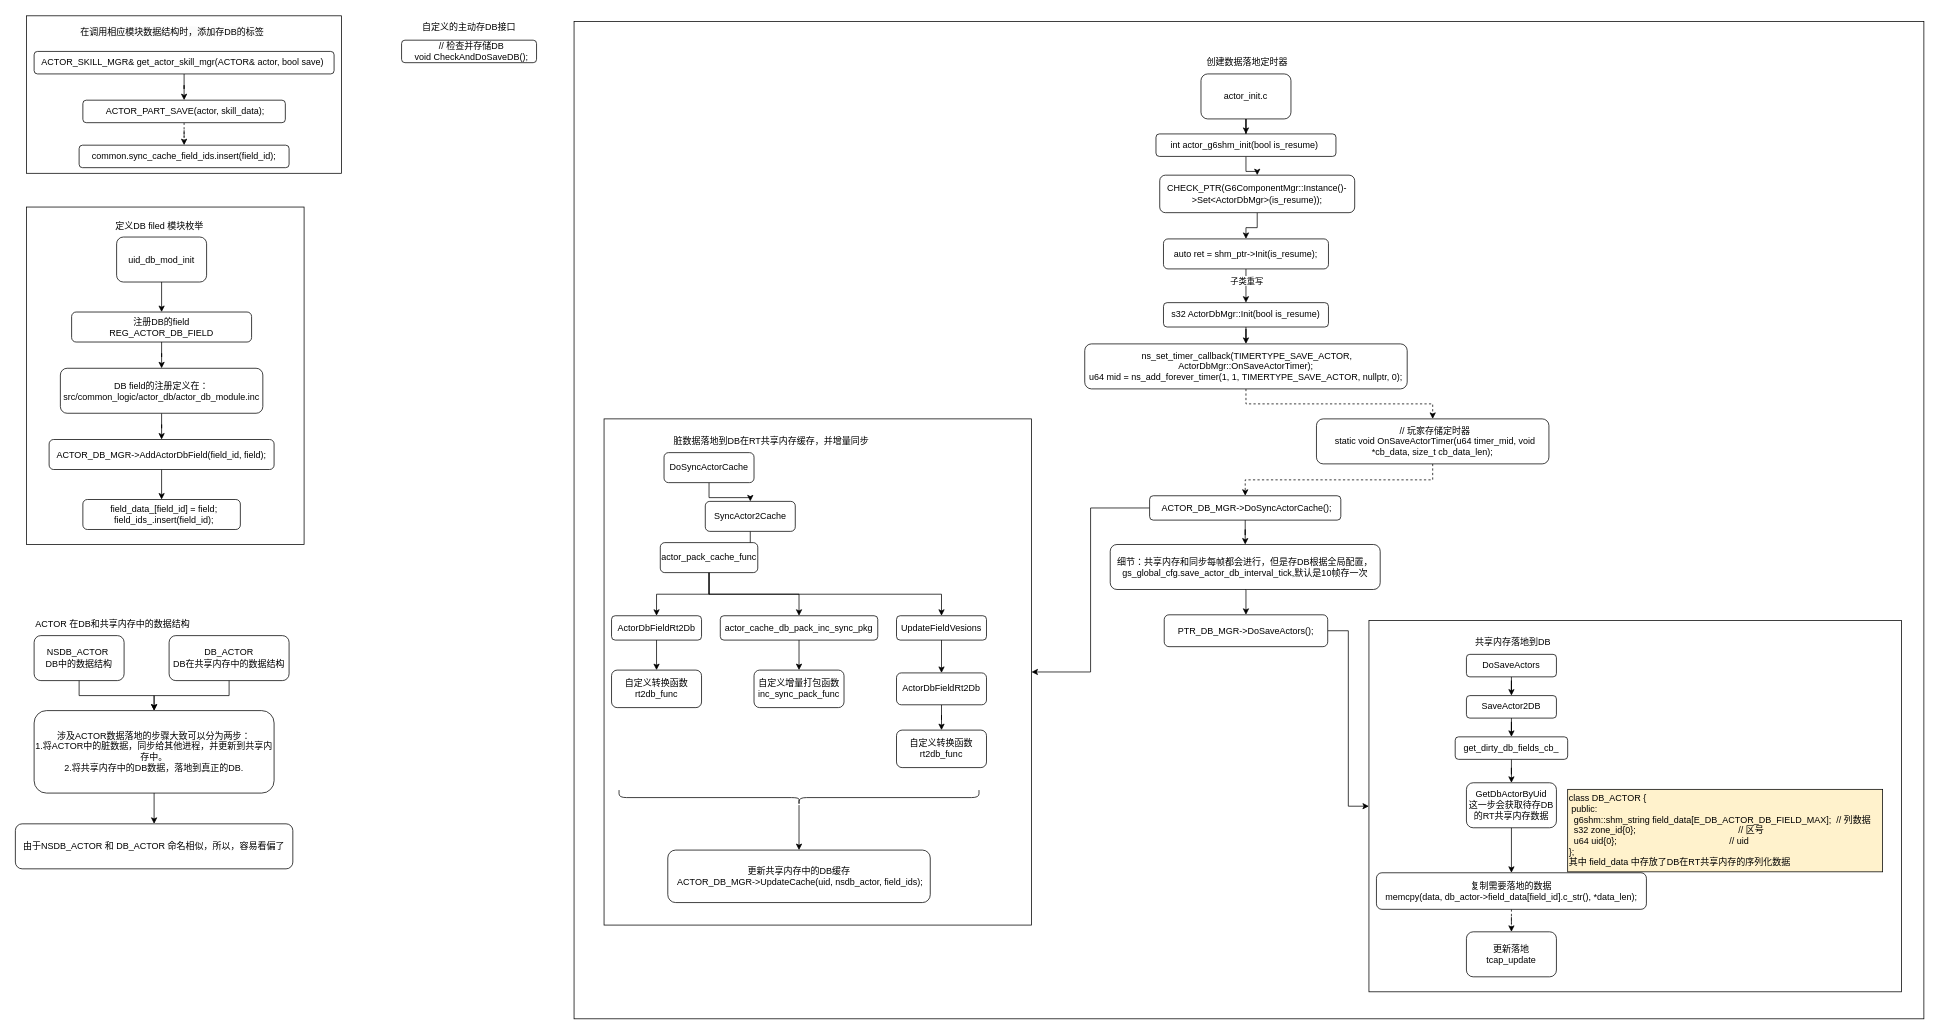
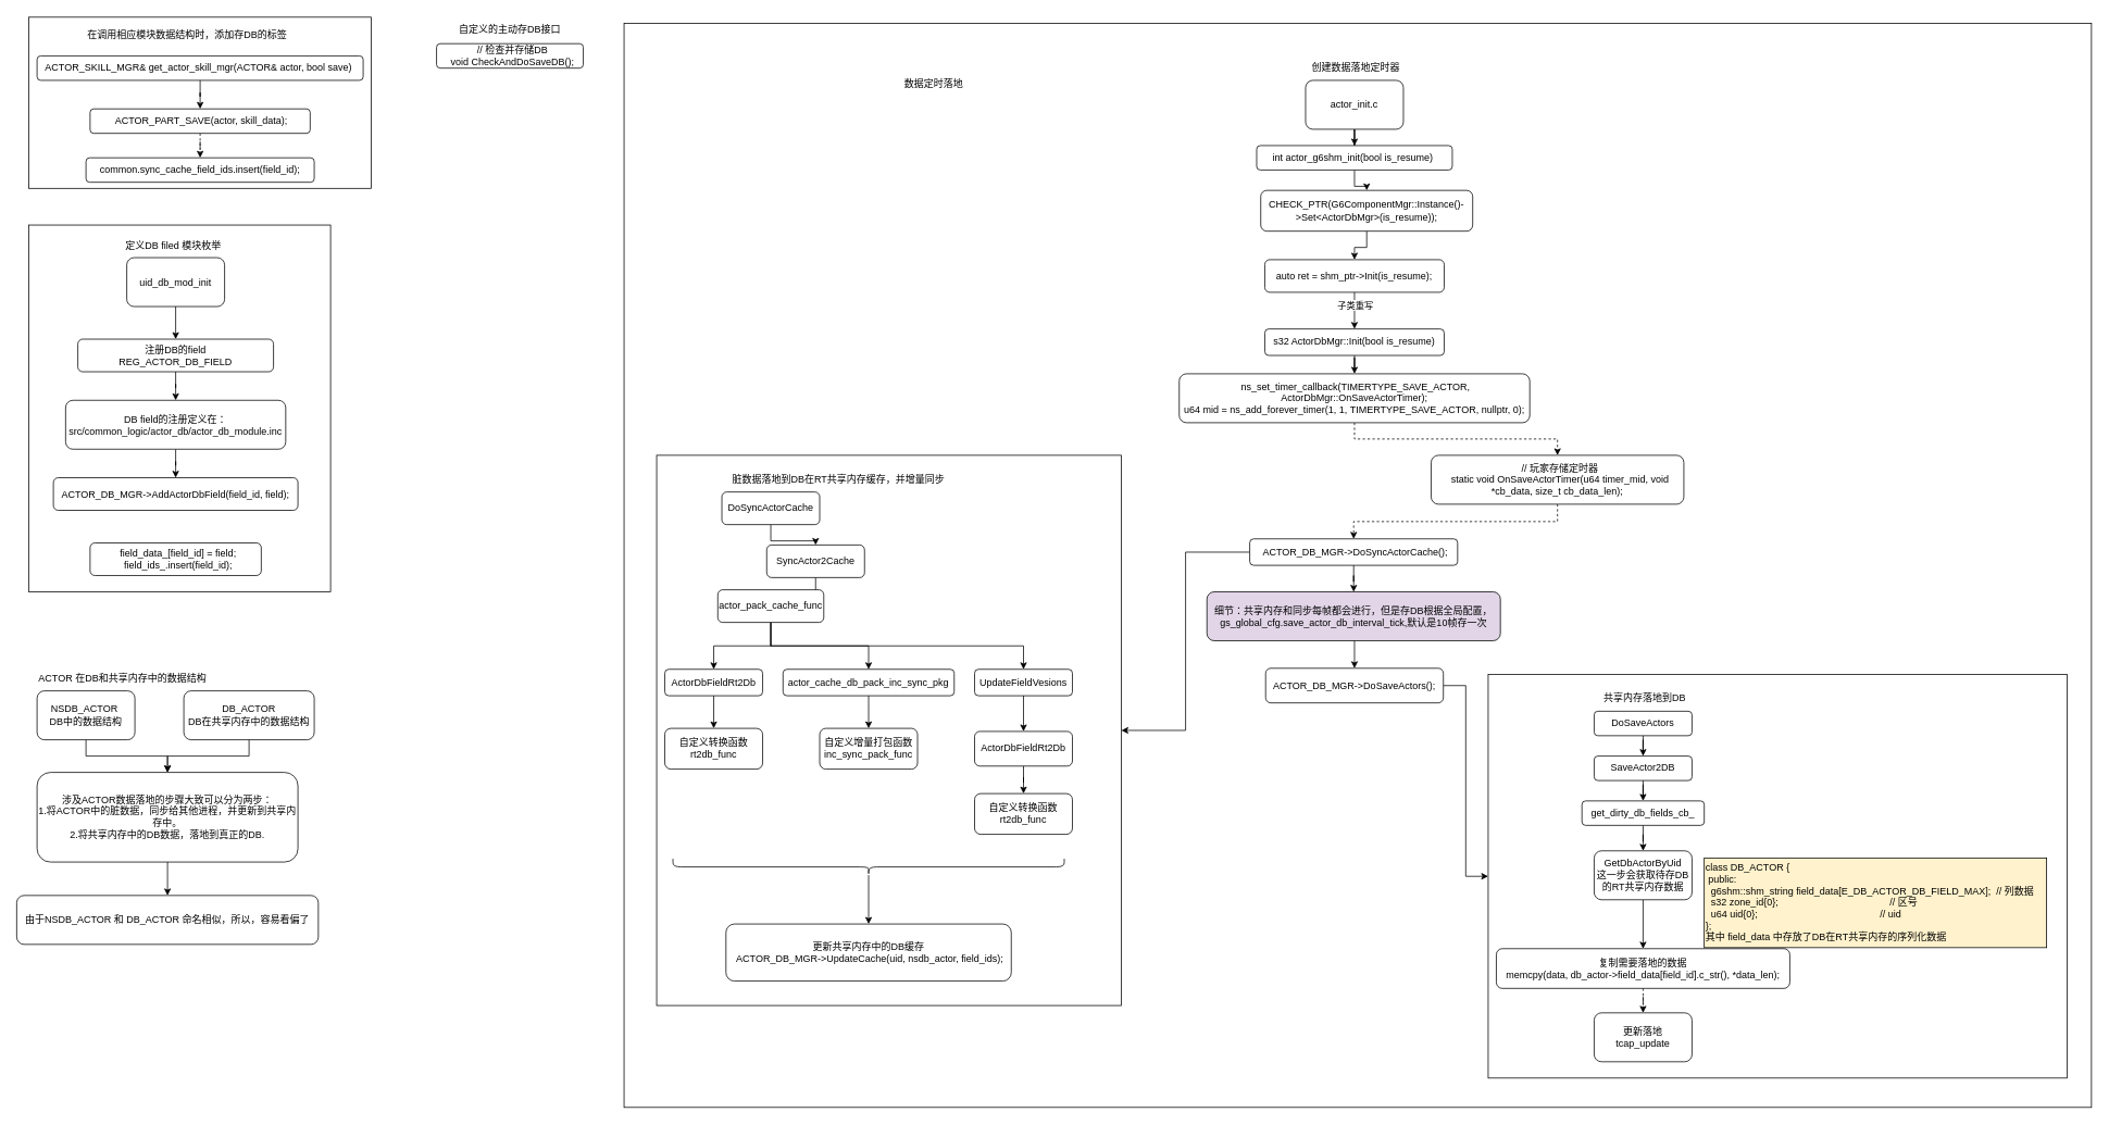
+ <mxCell id="81" value="数据定时落地" style="text;html=1;align=center;verticalAlign=middle;whiteSpace=wrap;rounded=0;" vertex="1" parent="1"><mxGeometry x="940" y="88" width="410" height="30" as="geometry" /></mxCell>
- <mxCell id="65" value="" style="edgeStyle=orthogonalEdgeStyle;rounded=0;orthogonalLoop=1;jettySize=auto;html=1;" edge="1" parent="1" source="66" target="67"><mxGeometry relative="1" as="geometry" /></mxCell>
- <mxCell id="22" value="细节：共享内存和同步每帧都会进行，但是存DB根据全局配置，gs_global_cfg.save_actor_db_interval_tick,默认是10帧存一次" style="rounded=1;whiteSpace=wrap;html=1;" vertex="1" parent="1"><mxGeometry x="1480" y="725.5" width="360" height="60" as="geometry" /></mxCell>
+ <mxCell id="22" value="细节：共享内存和同步每帧都会进行，但是存DB根据全局配置，gs_global_cfg.save_actor_db_interval_tick,默认是10帧存一次" style="rounded=1;whiteSpace=wrap;html=1;fillColor=#e1d5e7;" vertex="1" parent="1"><mxGeometry x="1480" y="725.5" width="360" height="60" as="geometry" /></mxCell>
- <mxCell id="20" value="&lt;div&gt;&lt;span style=&quot;background-color: transparent; color: light-dark(rgb(0, 0, 0), rgb(255, 255, 255));&quot;&gt;PTR_DB_MGR-&amp;gt;DoSaveActors();&lt;/span&gt;&lt;/div&gt;" style="whiteSpace=wrap;html=1;rounded=1;" vertex="1" parent="1"><mxGeometry x="1552" y="819.25" width="218" height="42.5" as="geometry" /></mxCell>
+ <mxCell id="20" value="&lt;div&gt;&lt;span style=&quot;background-color: transparent; color: light-dark(rgb(0, 0, 0), rgb(255, 255, 255));&quot;&gt;ACTOR_DB_MGR-&amp;gt;DoSaveActors();&lt;/span&gt;&lt;/div&gt;" style="whiteSpace=wrap;html=1;rounded=1;" vertex="1" parent="1"><mxGeometry x="1552" y="819.25" width="218" height="42.5" as="geometry" /></mxCell>
